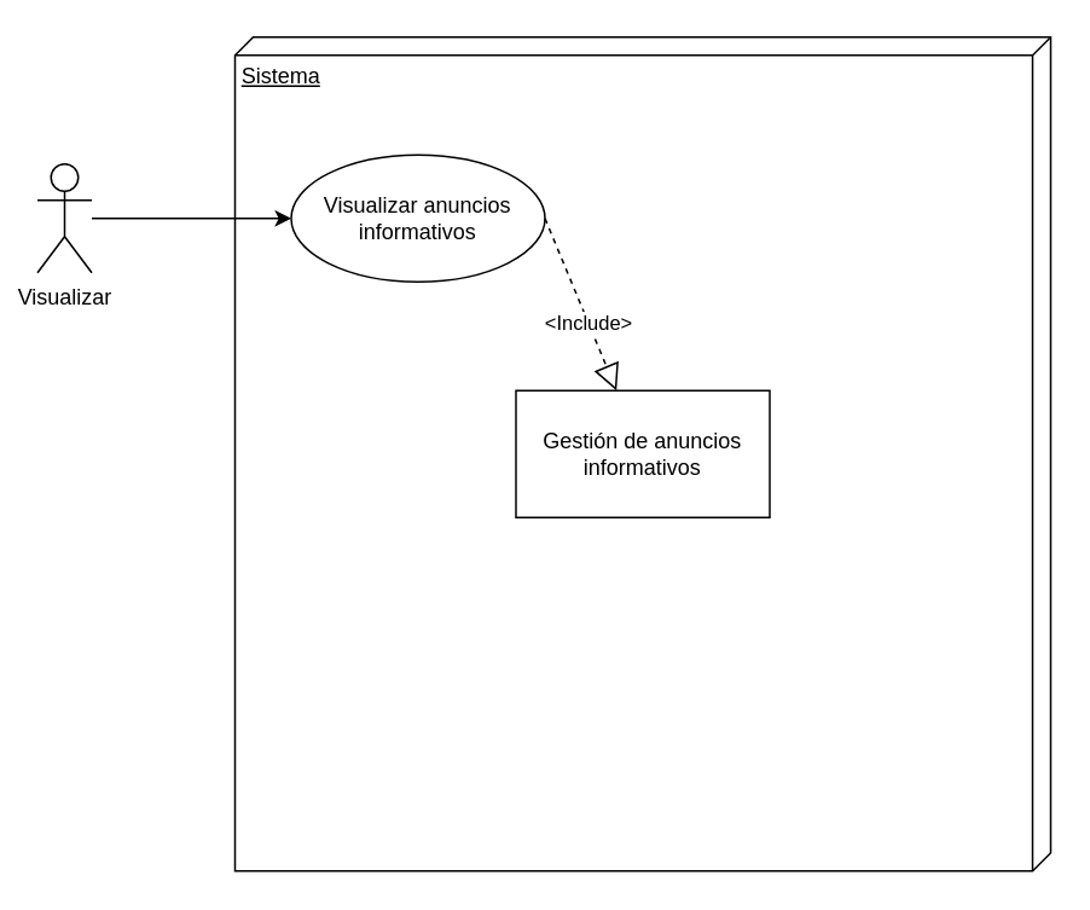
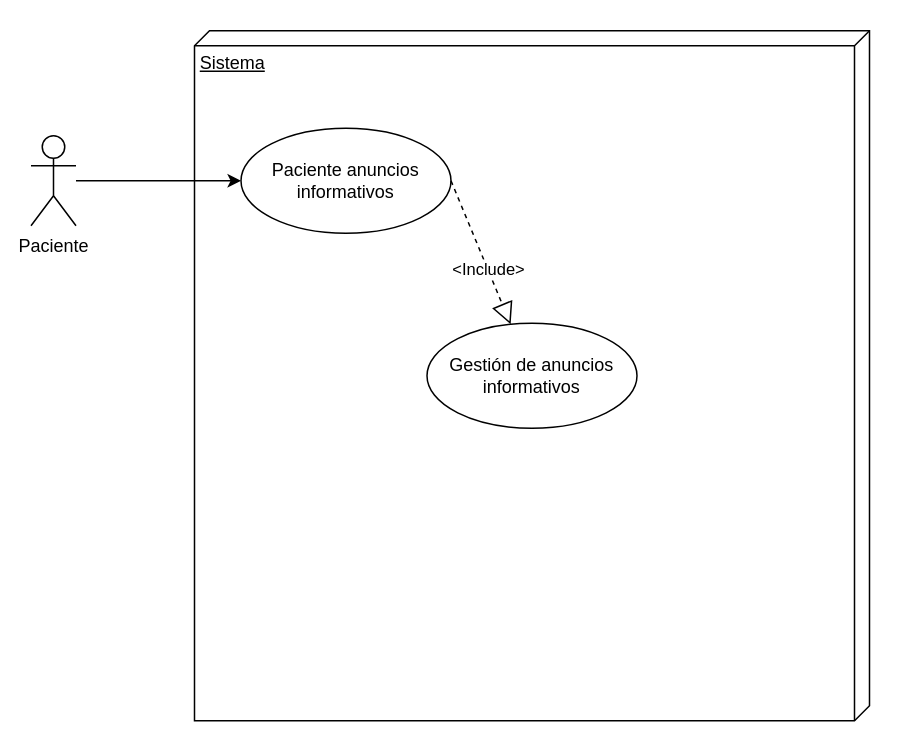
- <mxCell id="5" value="Visualizar anuncios informativos" style="ellipse;whiteSpace=wrap;html=1;" parent="1" vertex="1"><mxGeometry x="160" y="85" width="140" height="70" as="geometry" /></mxCell>
+ <mxCell id="5" value="Paciente anuncios informativos" style="ellipse;whiteSpace=wrap;html=1;" parent="1" vertex="1"><mxGeometry x="160" y="85" width="140" height="70" as="geometry" /></mxCell>
- <mxCell id="4" value="Visualizar" style="shape=umlActor;verticalLabelPosition=bottom;verticalAlign=top;html=1;" parent="1" vertex="1"><mxGeometry x="20" y="90" width="30" height="60" as="geometry" /></mxCell>
+ <mxCell id="4" value="Paciente" style="shape=umlActor;verticalLabelPosition=bottom;verticalAlign=top;html=1;" parent="1" vertex="1"><mxGeometry x="20" y="90" width="30" height="60" as="geometry" /></mxCell>
- <mxCell id="8" value="Gestión de anuncios informativos" style="whiteSpace=wrap;html=1;rounded=0;" parent="1" vertex="1"><mxGeometry x="284" y="215" width="140" height="70" as="geometry" /></mxCell>
+ <mxCell id="8" value="Gestión de anuncios informativos" style="ellipse;whiteSpace=wrap;html=1;" parent="1" vertex="1"><mxGeometry x="284" y="215" width="140" height="70" as="geometry" /></mxCell>
